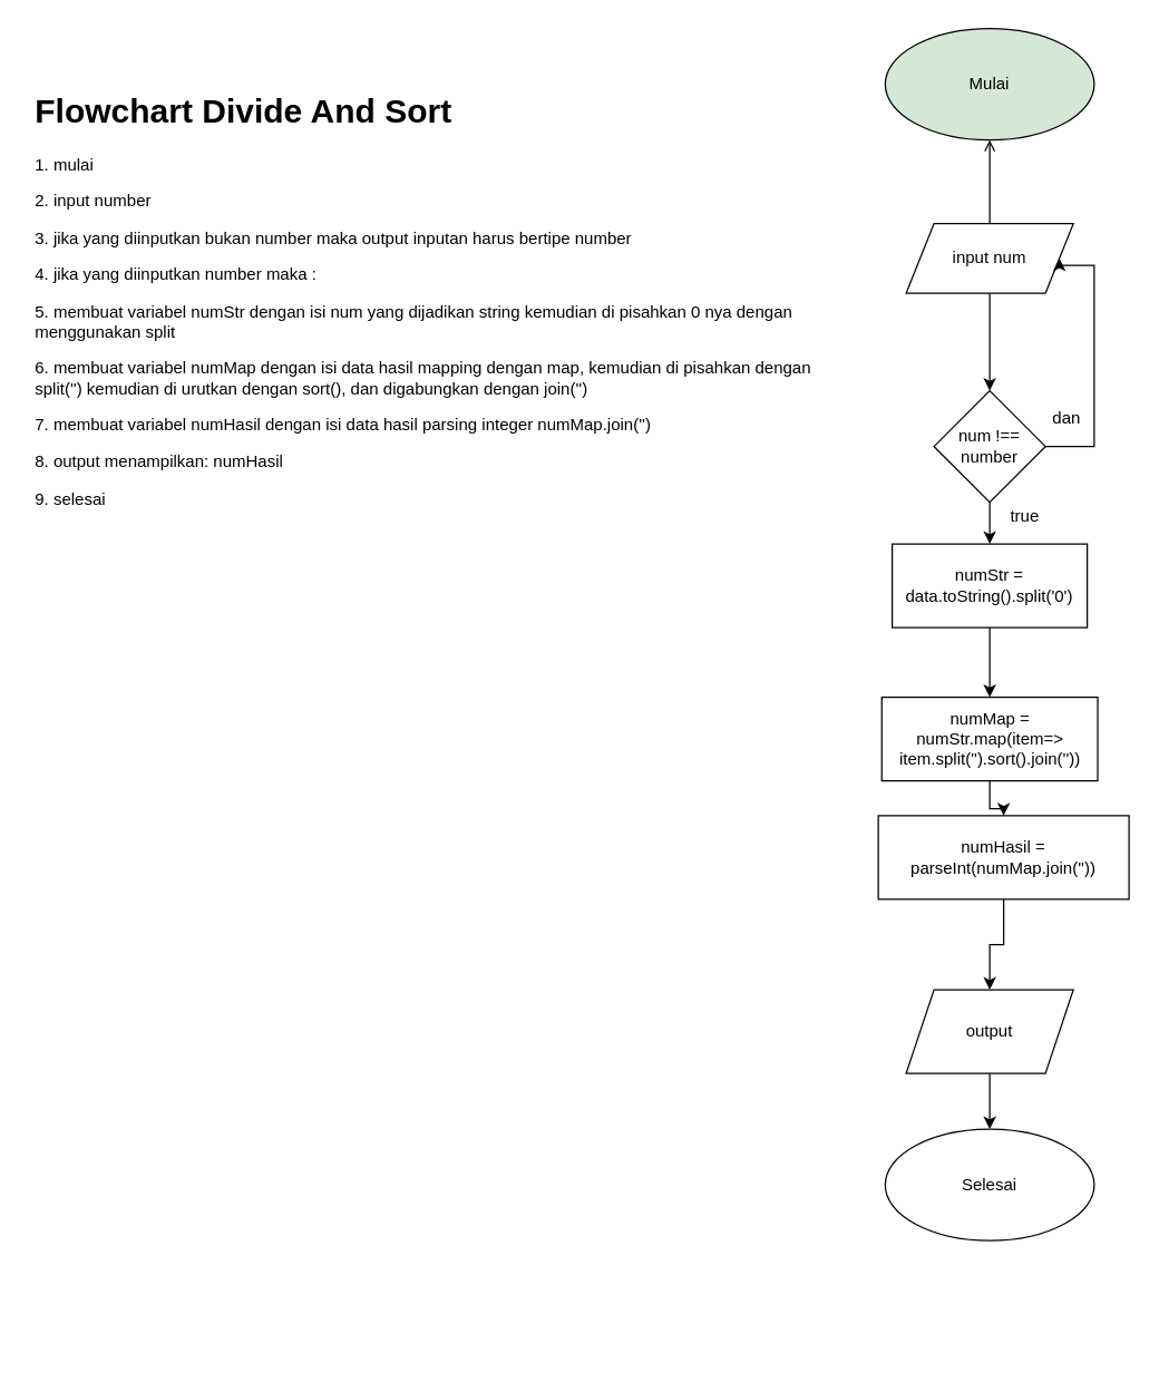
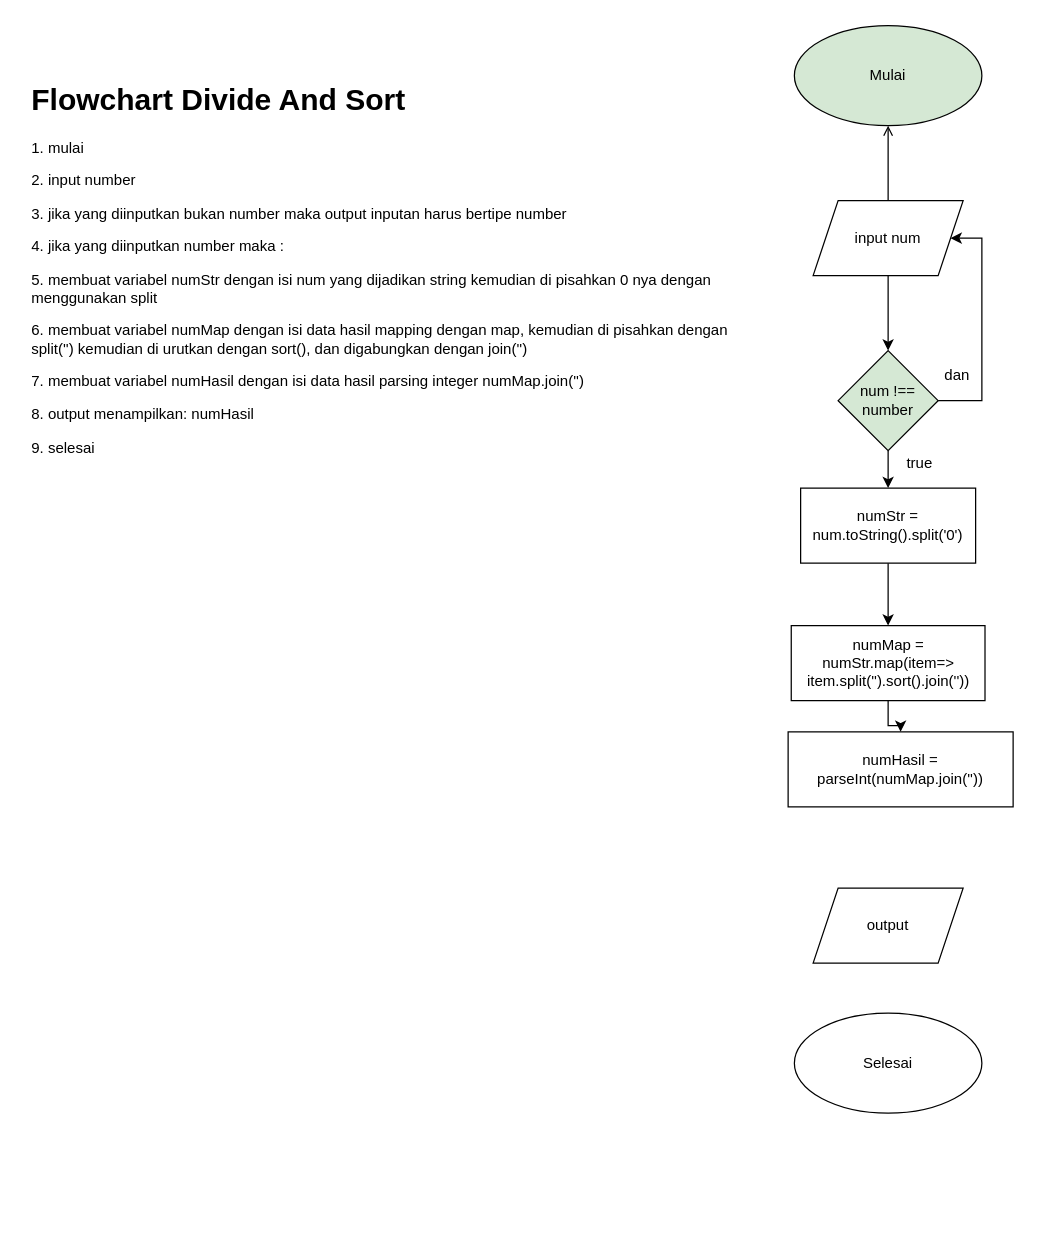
- <mxCell id="4" value="input num" style="shape=parallelogram;perimeter=parallelogramPerimeter;whiteSpace=wrap;html=1;fixedSize=1;" parent="1" vertex="1"><mxGeometry x="650" y="160" width="120" height="50" as="geometry" /></mxCell>
+ <mxCell id="4" value="input num" style="shape=parallelogram;perimeter=parallelogramPerimeter;whiteSpace=wrap;html=1;fixedSize=1;" parent="1" vertex="1"><mxGeometry x="650" y="160" width="120" height="60" as="geometry" /></mxCell>
- <mxCell id="7" value="num !== number" style="rhombus;whiteSpace=wrap;html=1;" parent="1" vertex="1"><mxGeometry x="670" y="280" width="80" height="80" as="geometry" /></mxCell>
+ <mxCell id="7" value="num !== number" style="rhombus;whiteSpace=wrap;html=1;fillColor=#d5e8d4;" parent="1" vertex="1"><mxGeometry x="670" y="280" width="80" height="80" as="geometry" /></mxCell>
- <mxCell id="9" value="numStr = data.toString().split('0')" style="rounded=0;whiteSpace=wrap;html=1;" parent="1" vertex="1"><mxGeometry x="640" y="390" width="140" height="60" as="geometry" /></mxCell>
+ <mxCell id="9" value="numStr = num.toString().split('0')" style="rounded=0;whiteSpace=wrap;html=1;" parent="1" vertex="1"><mxGeometry x="640" y="390" width="140" height="60" as="geometry" /></mxCell>
- <mxCell id="12" value="" style="edgeStyle=orthogonalEdgeStyle;rounded=0;orthogonalLoop=1;jettySize=auto;html=1;" parent="1" source="13" target="17" edge="1"><mxGeometry relative="1" as="geometry" /></mxCell>
- <mxCell id="16" style="edgeStyle=orthogonalEdgeStyle;rounded=0;orthogonalLoop=1;jettySize=auto;html=1;" edge="1" parent="1" source="17" target="20"><mxGeometry relative="1" as="geometry" /></mxCell>
